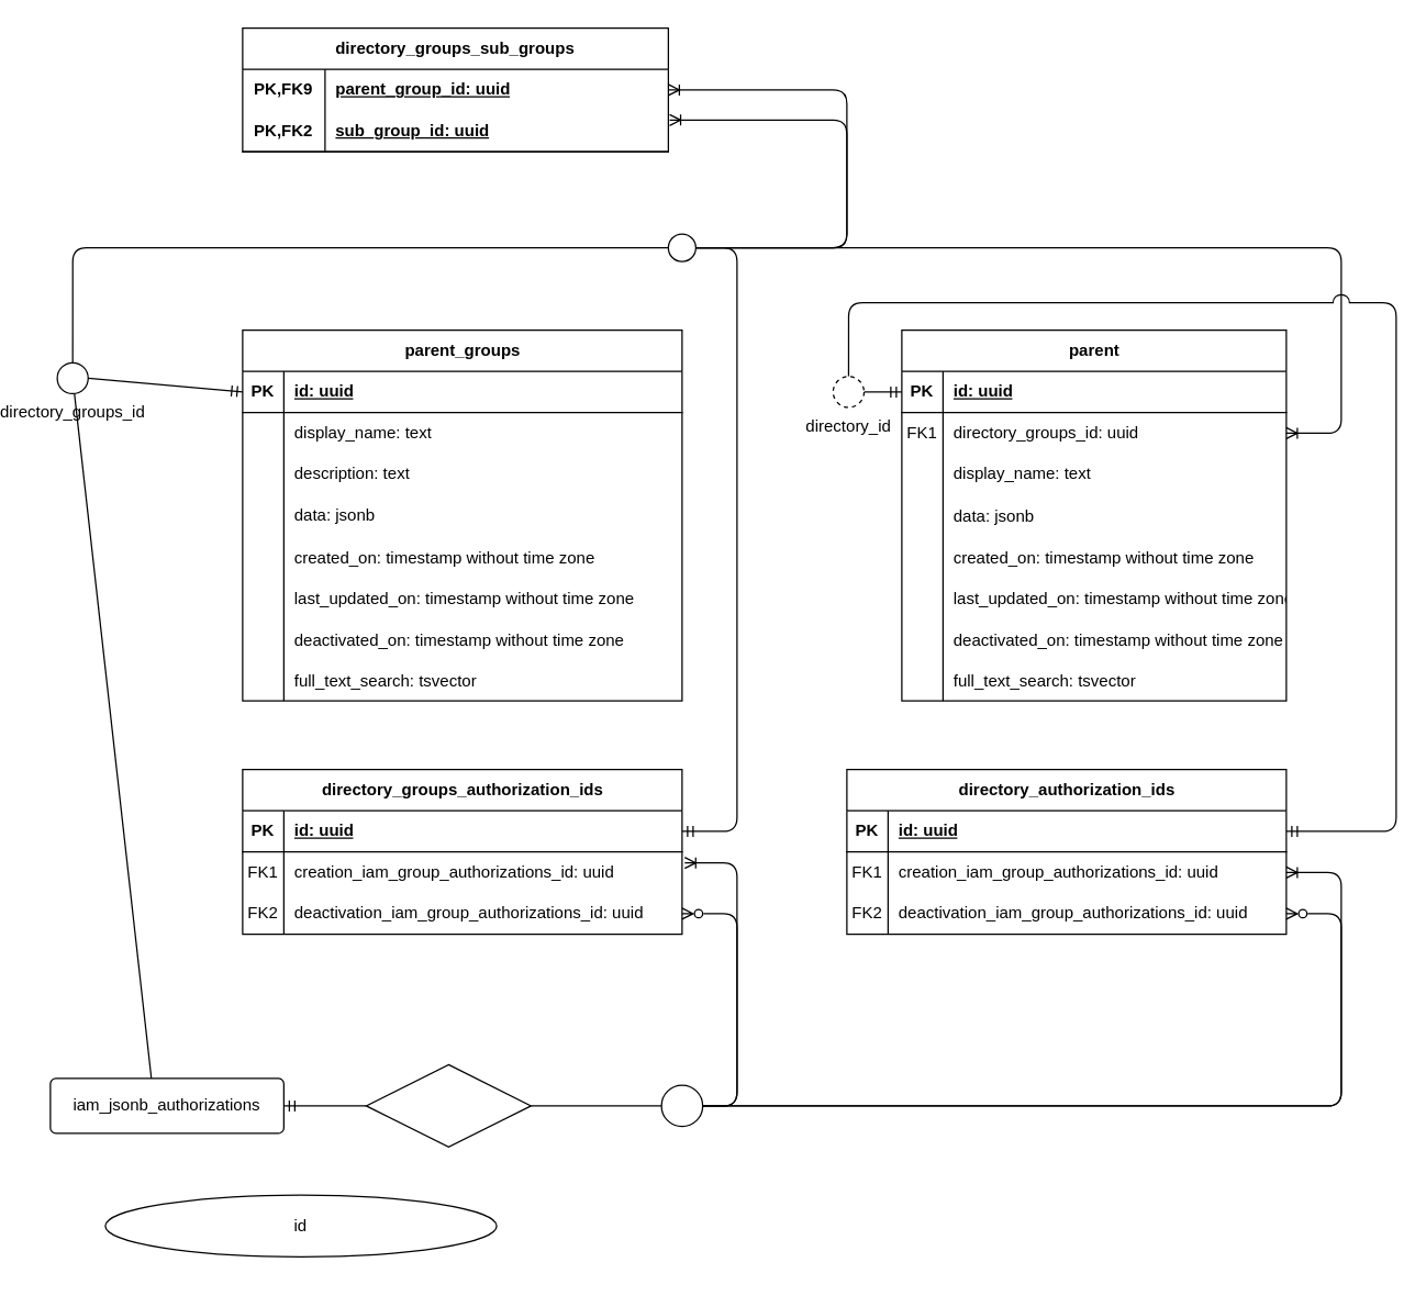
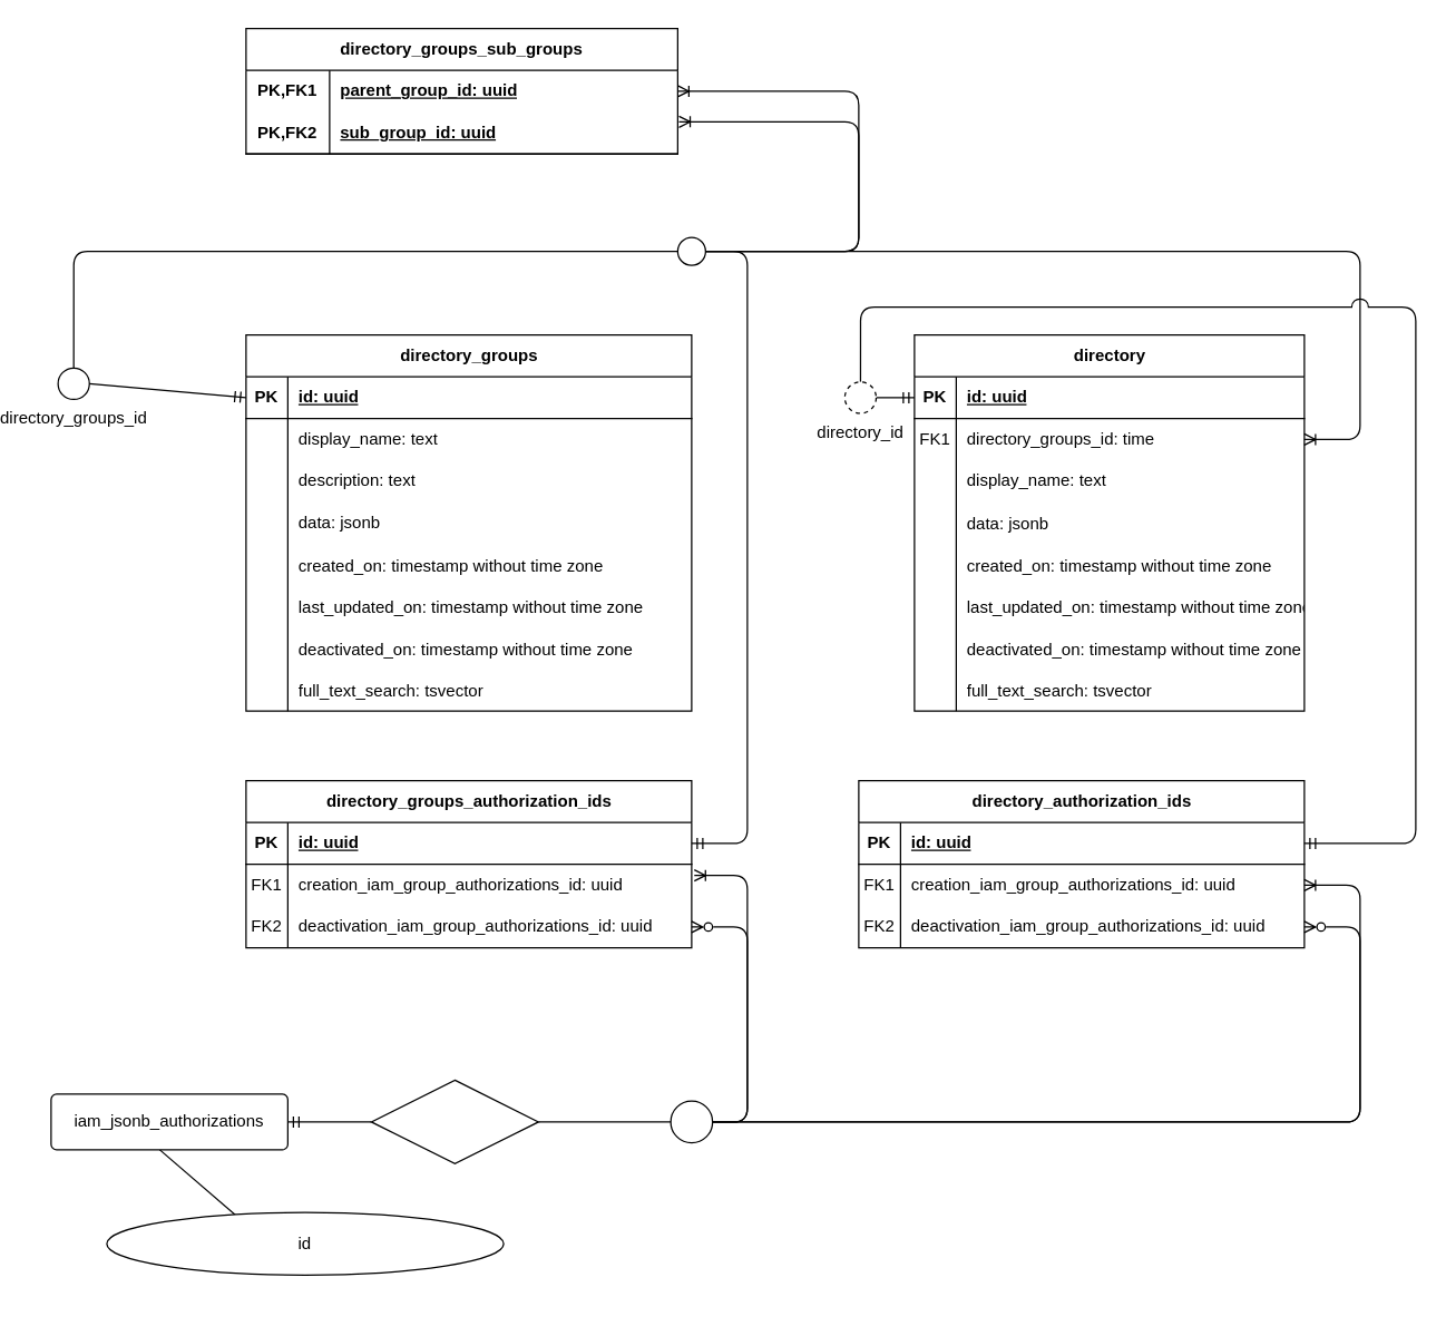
- <mxCell id="29" value="PK,FK9" style="shape=partialRectangle;connectable=0;fillColor=none;top=0;left=0;bottom=0;right=0;fontStyle=1;overflow=hidden;html=1;whiteSpace=wrap;" parent="28" vertex="1"><mxGeometry width="60" height="30" as="geometry"><mxRectangle width="60" height="30" as="alternateBounds" /></mxGeometry></mxCell>
+ <mxCell id="29" value="PK,FK1" style="shape=partialRectangle;connectable=0;fillColor=none;top=0;left=0;bottom=0;right=0;fontStyle=1;overflow=hidden;html=1;whiteSpace=wrap;" parent="28" vertex="1"><mxGeometry width="60" height="30" as="geometry"><mxRectangle width="60" height="30" as="alternateBounds" /></mxGeometry></mxCell>
- <mxCell id="2" value="parent_groups" style="shape=table;startSize=30;container=1;collapsible=1;childLayout=tableLayout;fixedRows=1;rowLines=0;fontStyle=1;align=center;resizeLast=1;html=1;" parent="1" vertex="1"><mxGeometry x="160" y="240" width="320" height="270" as="geometry" /></mxCell>
+ <mxCell id="2" value="directory_groups" style="shape=table;startSize=30;container=1;collapsible=1;childLayout=tableLayout;fixedRows=1;rowLines=0;fontStyle=1;align=center;resizeLast=1;html=1;" parent="1" vertex="1"><mxGeometry x="160" y="240" width="320" height="270" as="geometry" /></mxCell>
- <mxCell id="37" value="parent" style="shape=table;startSize=30;container=1;collapsible=1;childLayout=tableLayout;fixedRows=1;rowLines=0;fontStyle=1;align=center;resizeLast=1;html=1;" parent="1" vertex="1"><mxGeometry x="640" y="240" width="280" height="270" as="geometry" /></mxCell>
+ <mxCell id="37" value="directory" style="shape=table;startSize=30;container=1;collapsible=1;childLayout=tableLayout;fixedRows=1;rowLines=0;fontStyle=1;align=center;resizeLast=1;html=1;" parent="1" vertex="1"><mxGeometry x="640" y="240" width="280" height="270" as="geometry" /></mxCell>
- <mxCell id="43" value="directory_groups_id: uuid" style="shape=partialRectangle;connectable=0;fillColor=none;top=0;left=0;bottom=0;right=0;align=left;spacingLeft=6;overflow=hidden;whiteSpace=wrap;html=1;" parent="41" vertex="1"><mxGeometry x="30" width="250" height="30" as="geometry"><mxRectangle width="250" height="30" as="alternateBounds" /></mxGeometry></mxCell>
+ <mxCell id="43" value="directory_groups_id: time" style="shape=partialRectangle;connectable=0;fillColor=none;top=0;left=0;bottom=0;right=0;align=left;spacingLeft=6;overflow=hidden;whiteSpace=wrap;html=1;" parent="41" vertex="1"><mxGeometry x="30" width="250" height="30" as="geometry"><mxRectangle width="250" height="30" as="alternateBounds" /></mxGeometry></mxCell>
- <mxCell id="97" style="edgeStyle=none;html=1;exitX=0.459;exitY=1;exitDx=0;exitDy=0;endArrow=none;endFill=0;exitPerimeter=0;" parent="96" source="98" target="35" edge="1"><mxGeometry relative="1" as="geometry" /></mxCell>
+ <mxCell id="97" style="edgeStyle=none;html=1;exitX=0.459;exitY=1;exitDx=0;exitDy=0;entryX=0.5;entryY=1;entryDx=0;entryDy=0;endArrow=none;endFill=0;exitPerimeter=0;" parent="96" source="98" target="99" edge="1"><mxGeometry relative="1" as="geometry" /></mxCell>
